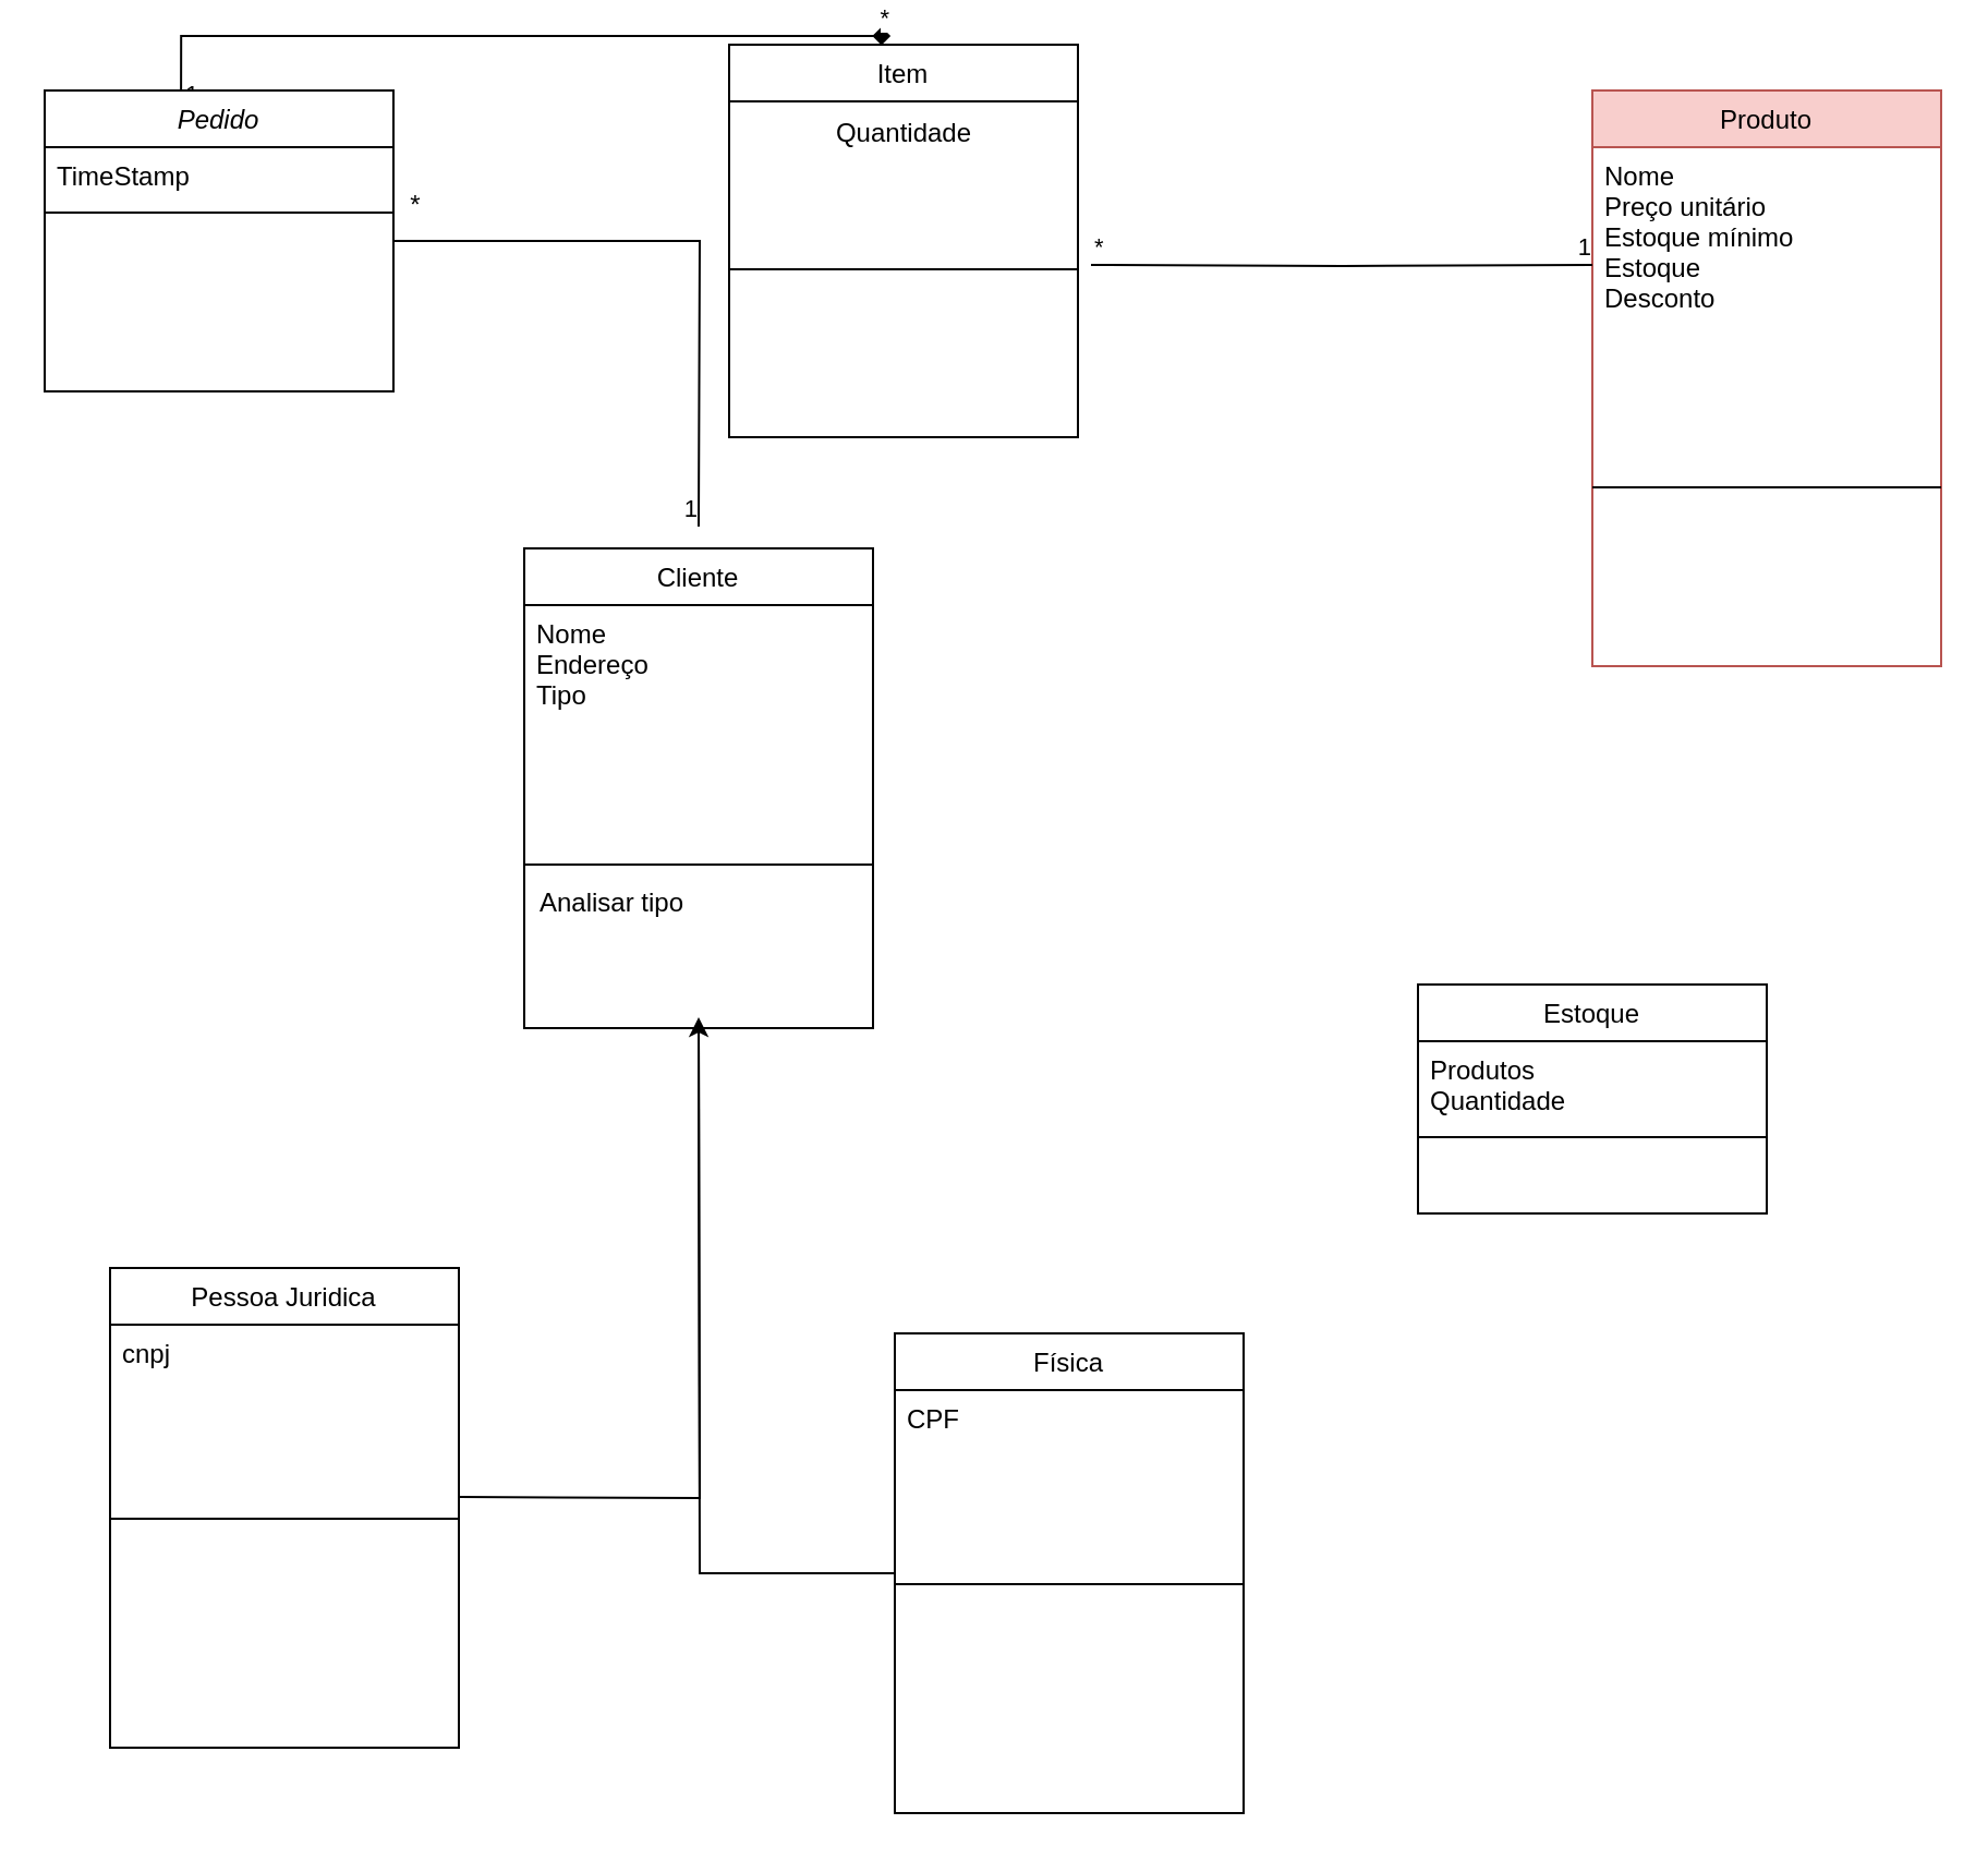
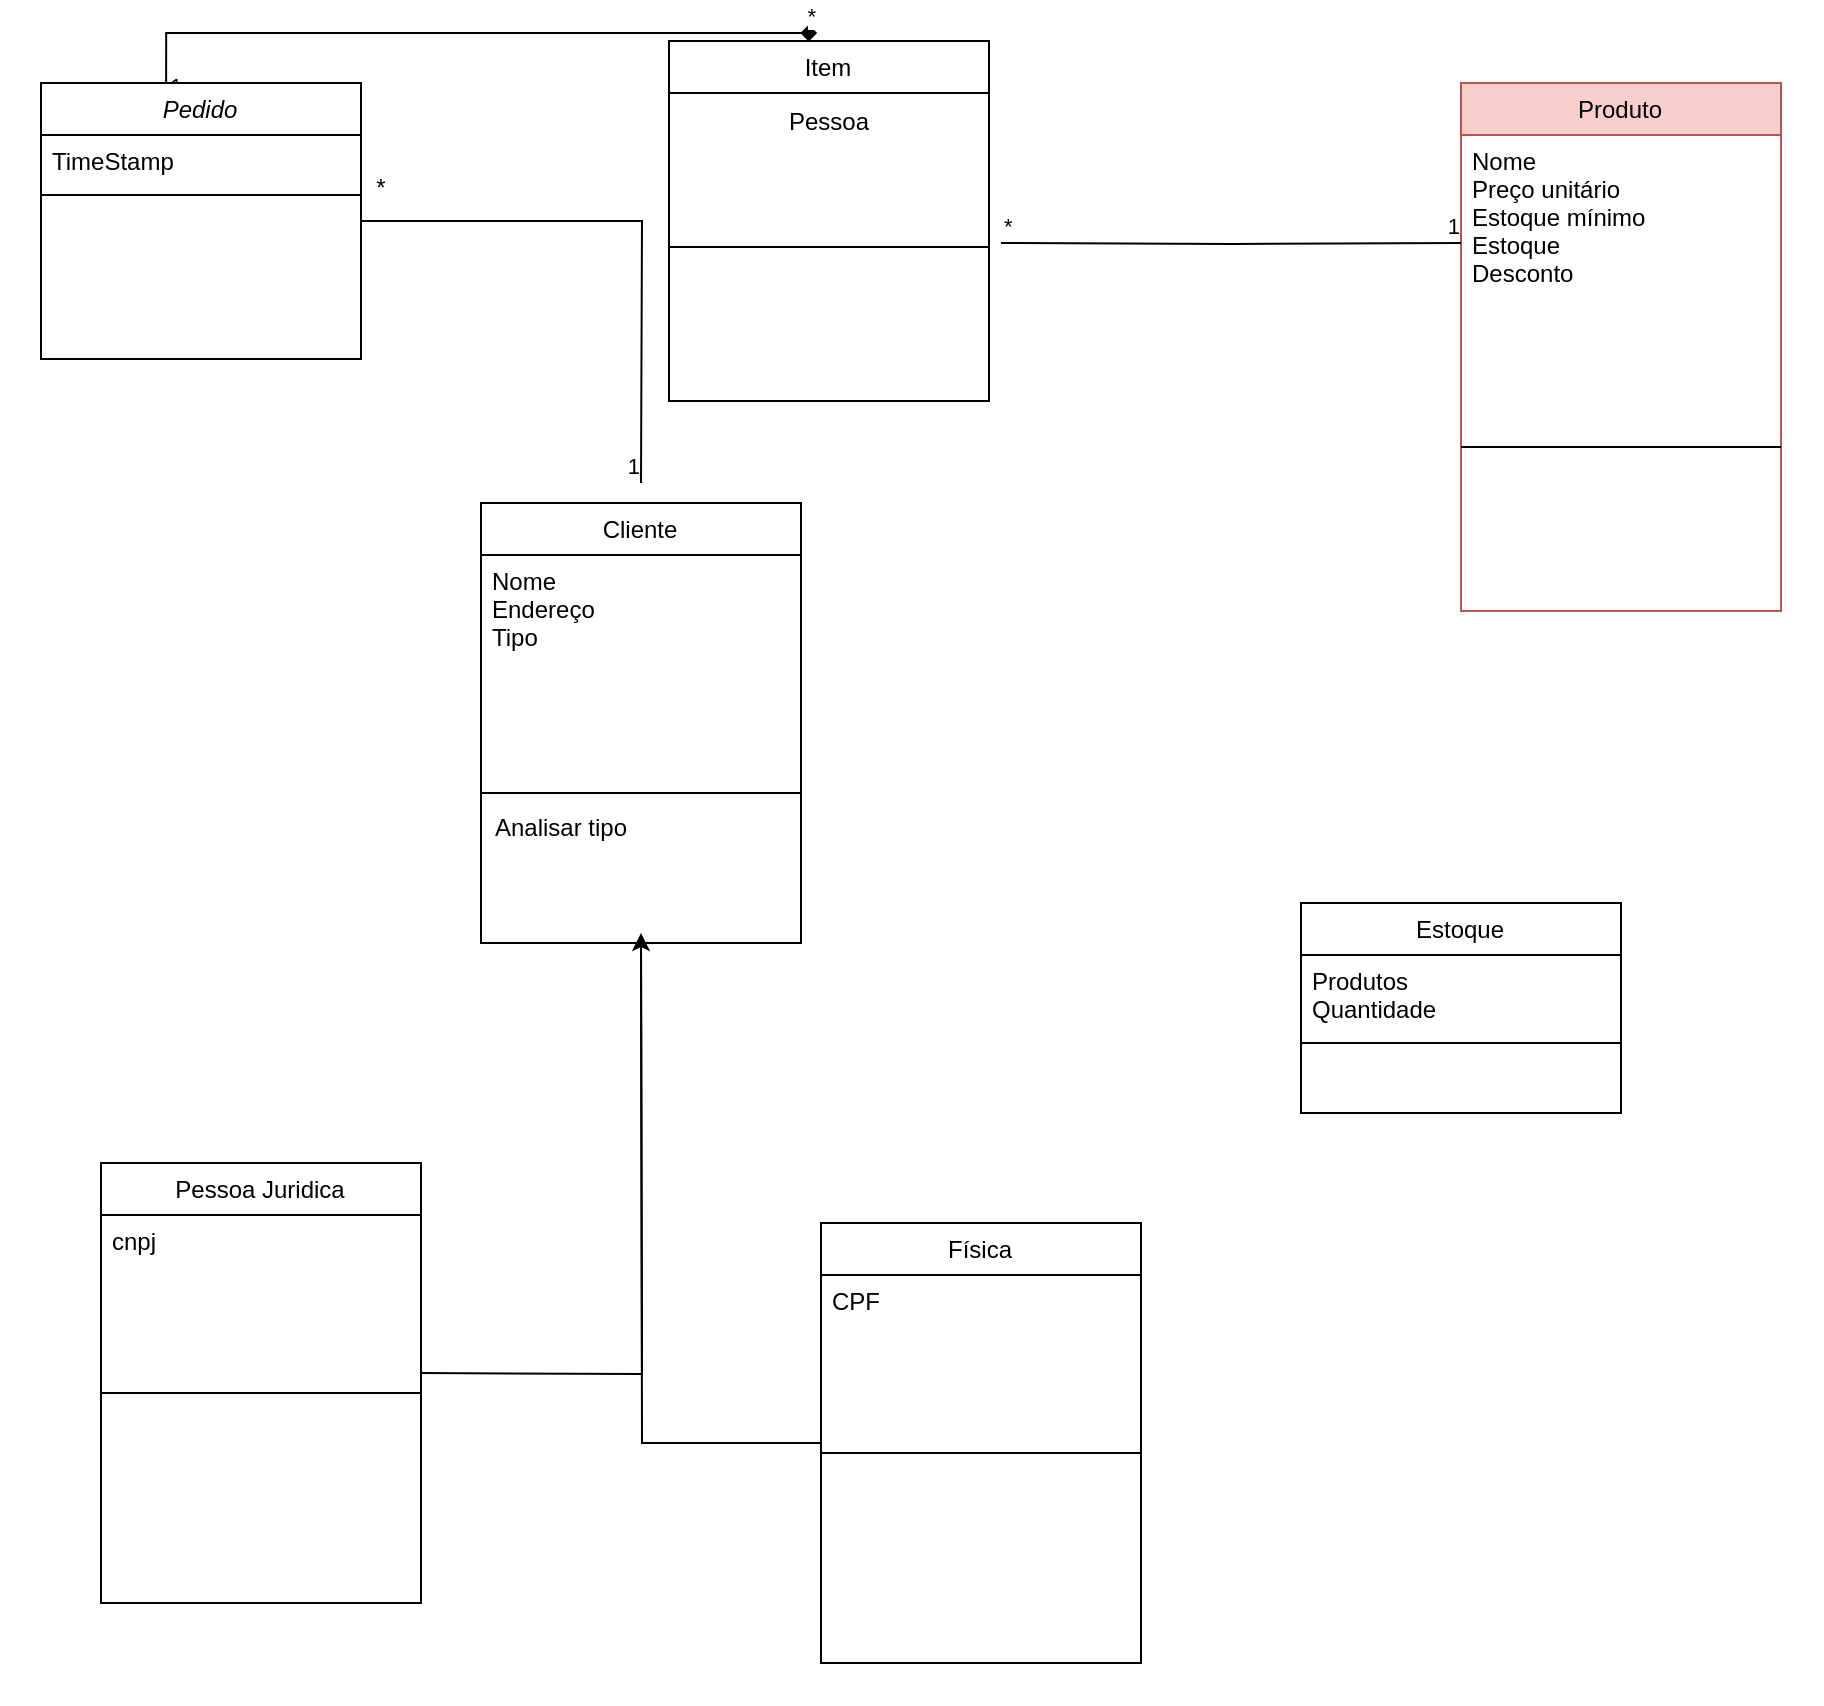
- <mxCell id="9" value="Quantidade" style="text;html=1;align=center;verticalAlign=middle;resizable=0;points=[];autosize=1;strokeColor=none;fillColor=none;" vertex="1" parent="8"><mxGeometry y="26" width="160" height="30" as="geometry" /></mxCell>
+ <mxCell id="9" value="Pessoa" style="text;html=1;align=center;verticalAlign=middle;resizable=0;points=[];autosize=1;strokeColor=none;fillColor=none;" vertex="1" parent="8"><mxGeometry y="26" width="160" height="30" as="geometry" /></mxCell>
